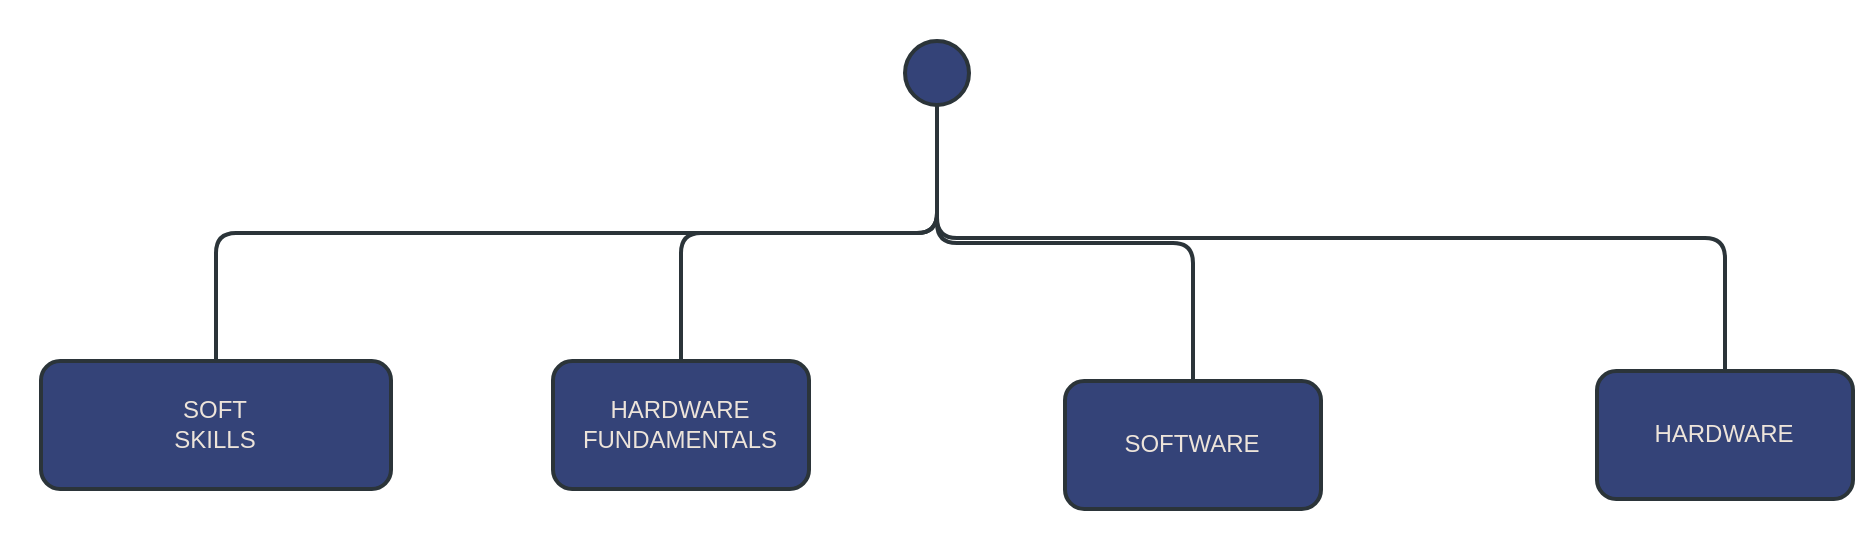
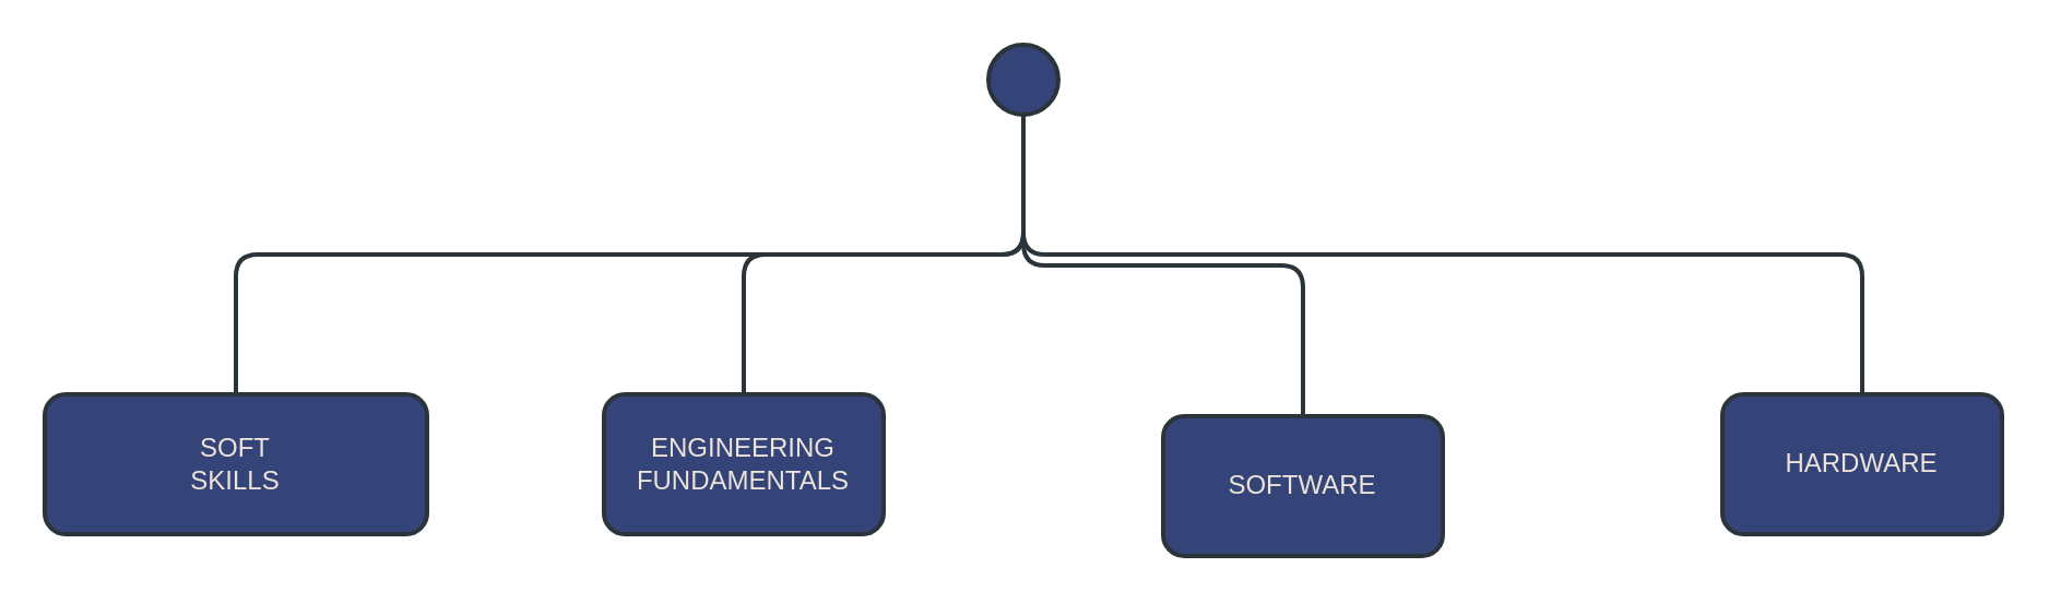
- <mxCell id="8" value="HARDWARE&lt;div&gt;FUNDAMENTALS&lt;/div&gt;" style="rounded=1;whiteSpace=wrap;html=1;fillColor=#344378;strokeColor=#2B3439;fontColor=#EDE4DA;strokeWidth=2;" vertex="1" parent="1"><mxGeometry x="276" y="180" width="128" height="64" as="geometry" /></mxCell>
+ <mxCell id="8" value="ENGINEERING&lt;div&gt;FUNDAMENTALS&lt;/div&gt;" style="rounded=1;whiteSpace=wrap;html=1;fillColor=#344378;strokeColor=#2B3439;fontColor=#EDE4DA;strokeWidth=2;" vertex="1" parent="1"><mxGeometry x="276" y="180" width="128" height="64" as="geometry" /></mxCell>
- <mxCell id="6" value="HARDWARE" style="rounded=1;whiteSpace=wrap;html=1;fillColor=#344378;strokeColor=#2B3439;fontColor=#EDE4DA;strokeWidth=2;" vertex="1" parent="1"><mxGeometry x="798" y="185" width="128" height="64" as="geometry" /></mxCell>
+ <mxCell id="6" value="HARDWARE" style="rounded=1;whiteSpace=wrap;html=1;fillColor=#344378;strokeColor=#2B3439;fontColor=#EDE4DA;strokeWidth=2;" vertex="1" parent="1"><mxGeometry x="788" y="180" width="128" height="64" as="geometry" /></mxCell>
